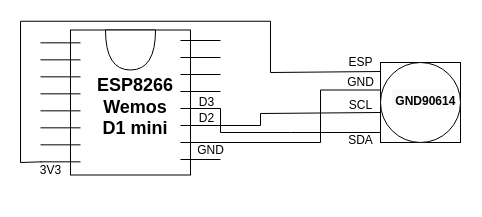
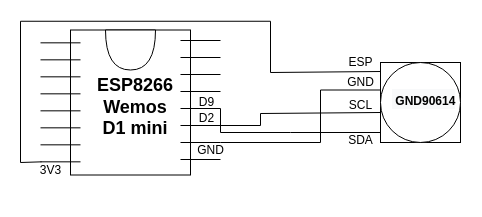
- <mxCell id="20" value="D3" style="text;html=1;align=center;verticalAlign=middle;resizable=0;points=[];autosize=1;strokeColor=none;fillColor=none;fontSize=12;fontColor=#000000;" parent="1" vertex="1"><mxGeometry x="186" y="87" width="40" height="30" as="geometry" /></mxCell>
+ <mxCell id="20" value="D9" style="text;html=1;align=center;verticalAlign=middle;resizable=0;points=[];autosize=1;strokeColor=none;fillColor=none;fontSize=12;fontColor=#000000;" parent="1" vertex="1"><mxGeometry x="186" y="87" width="40" height="30" as="geometry" /></mxCell>
